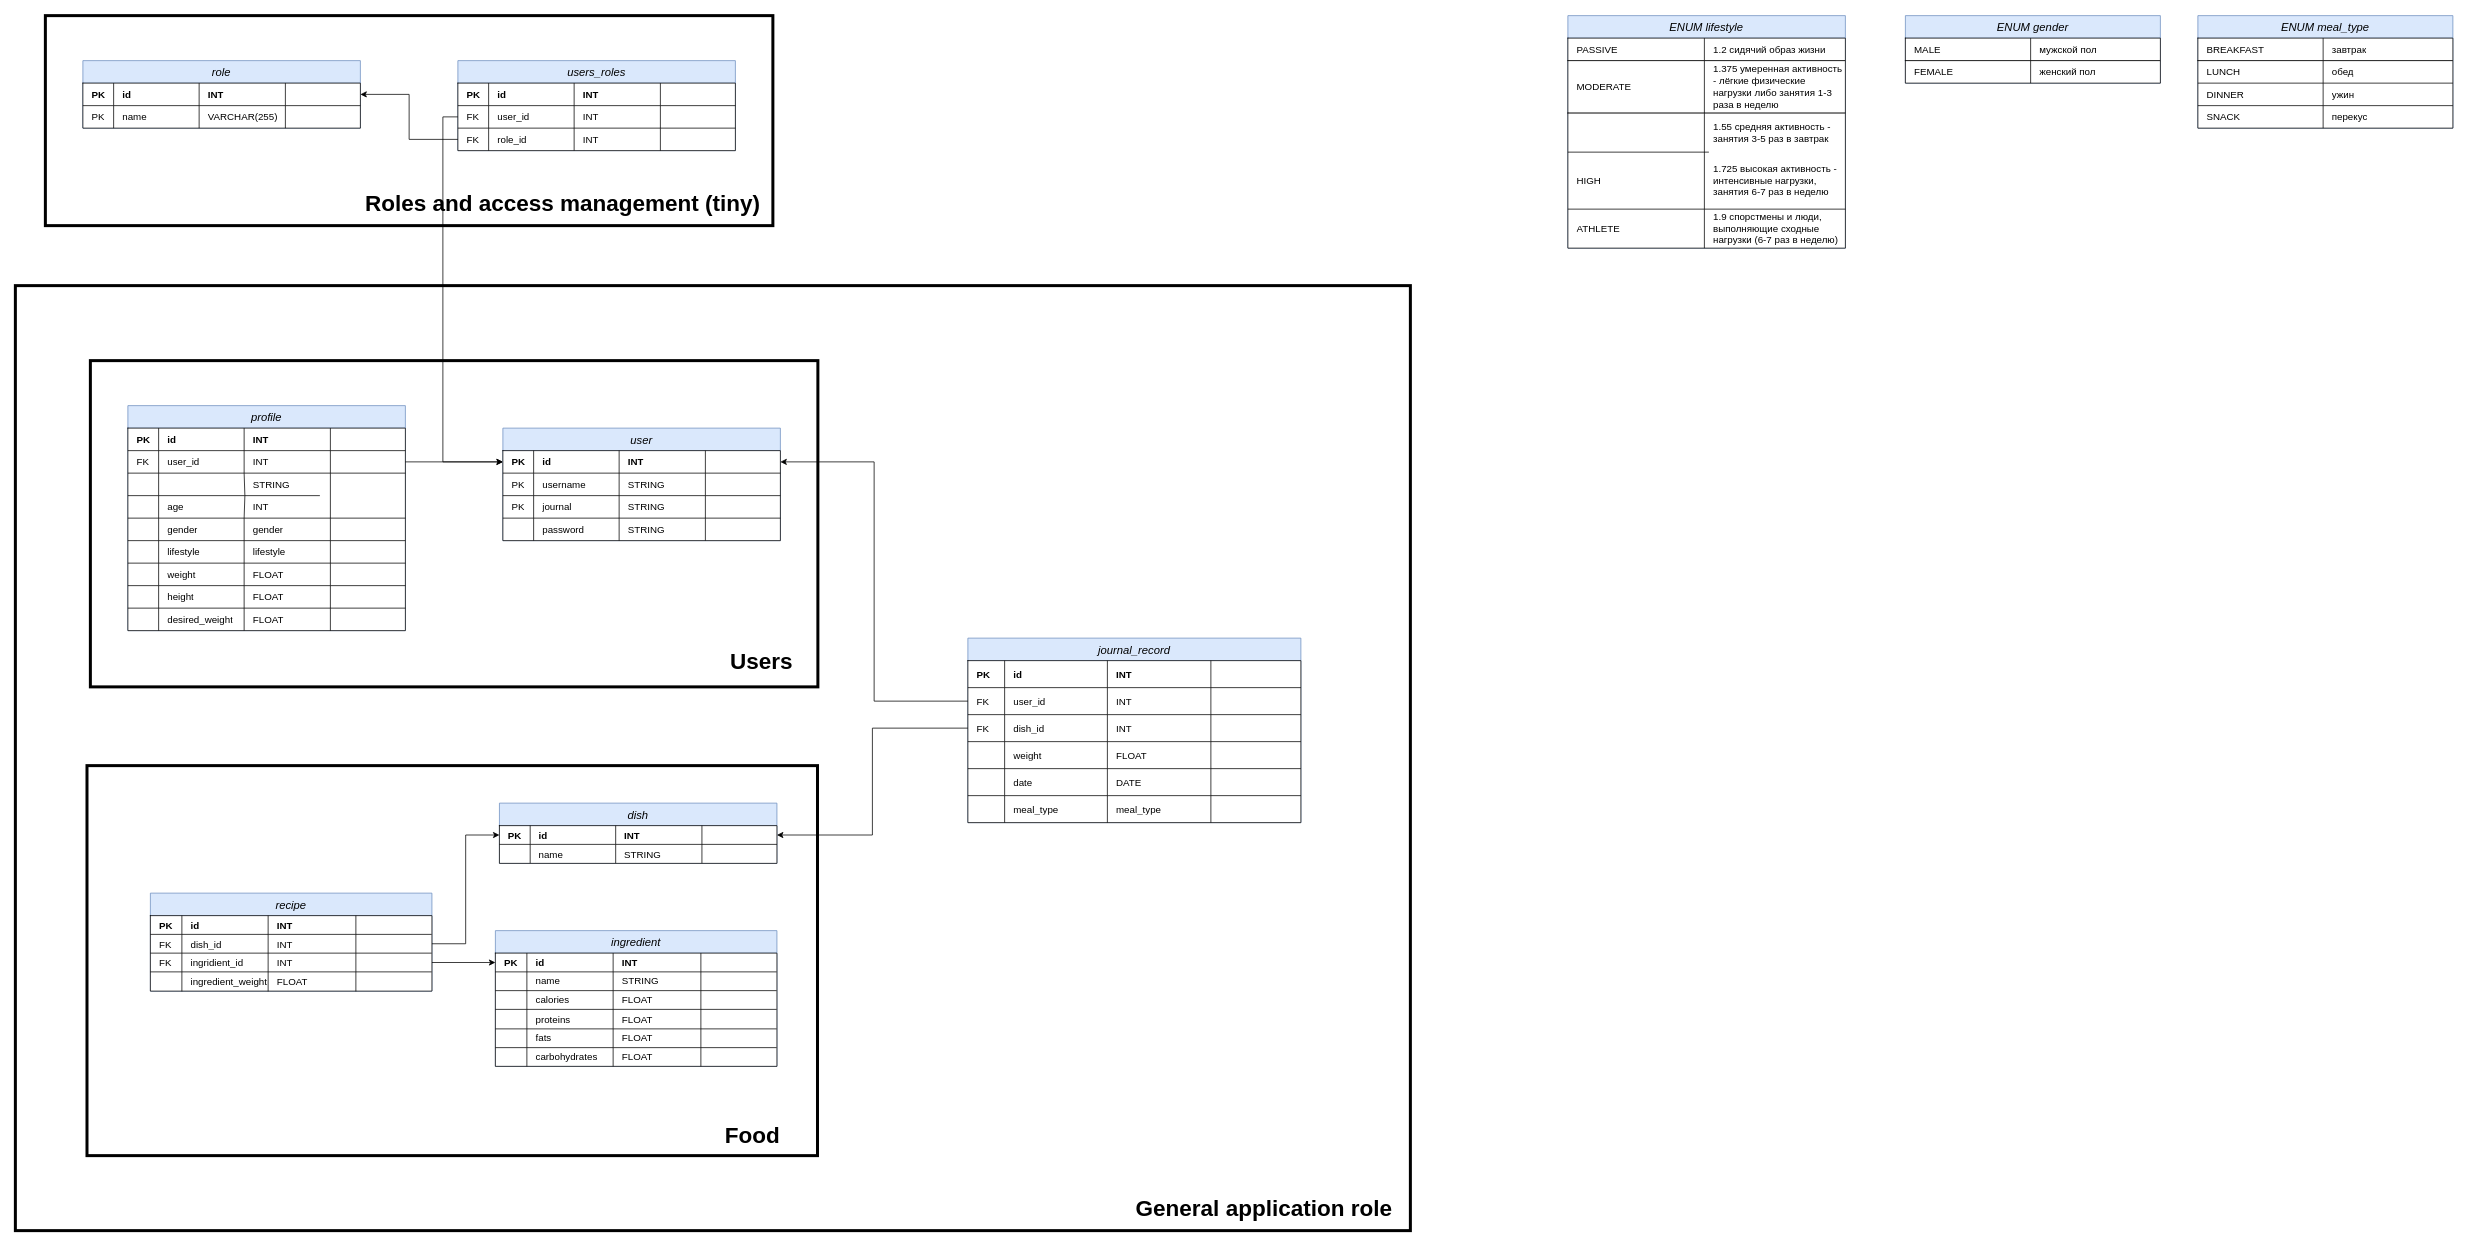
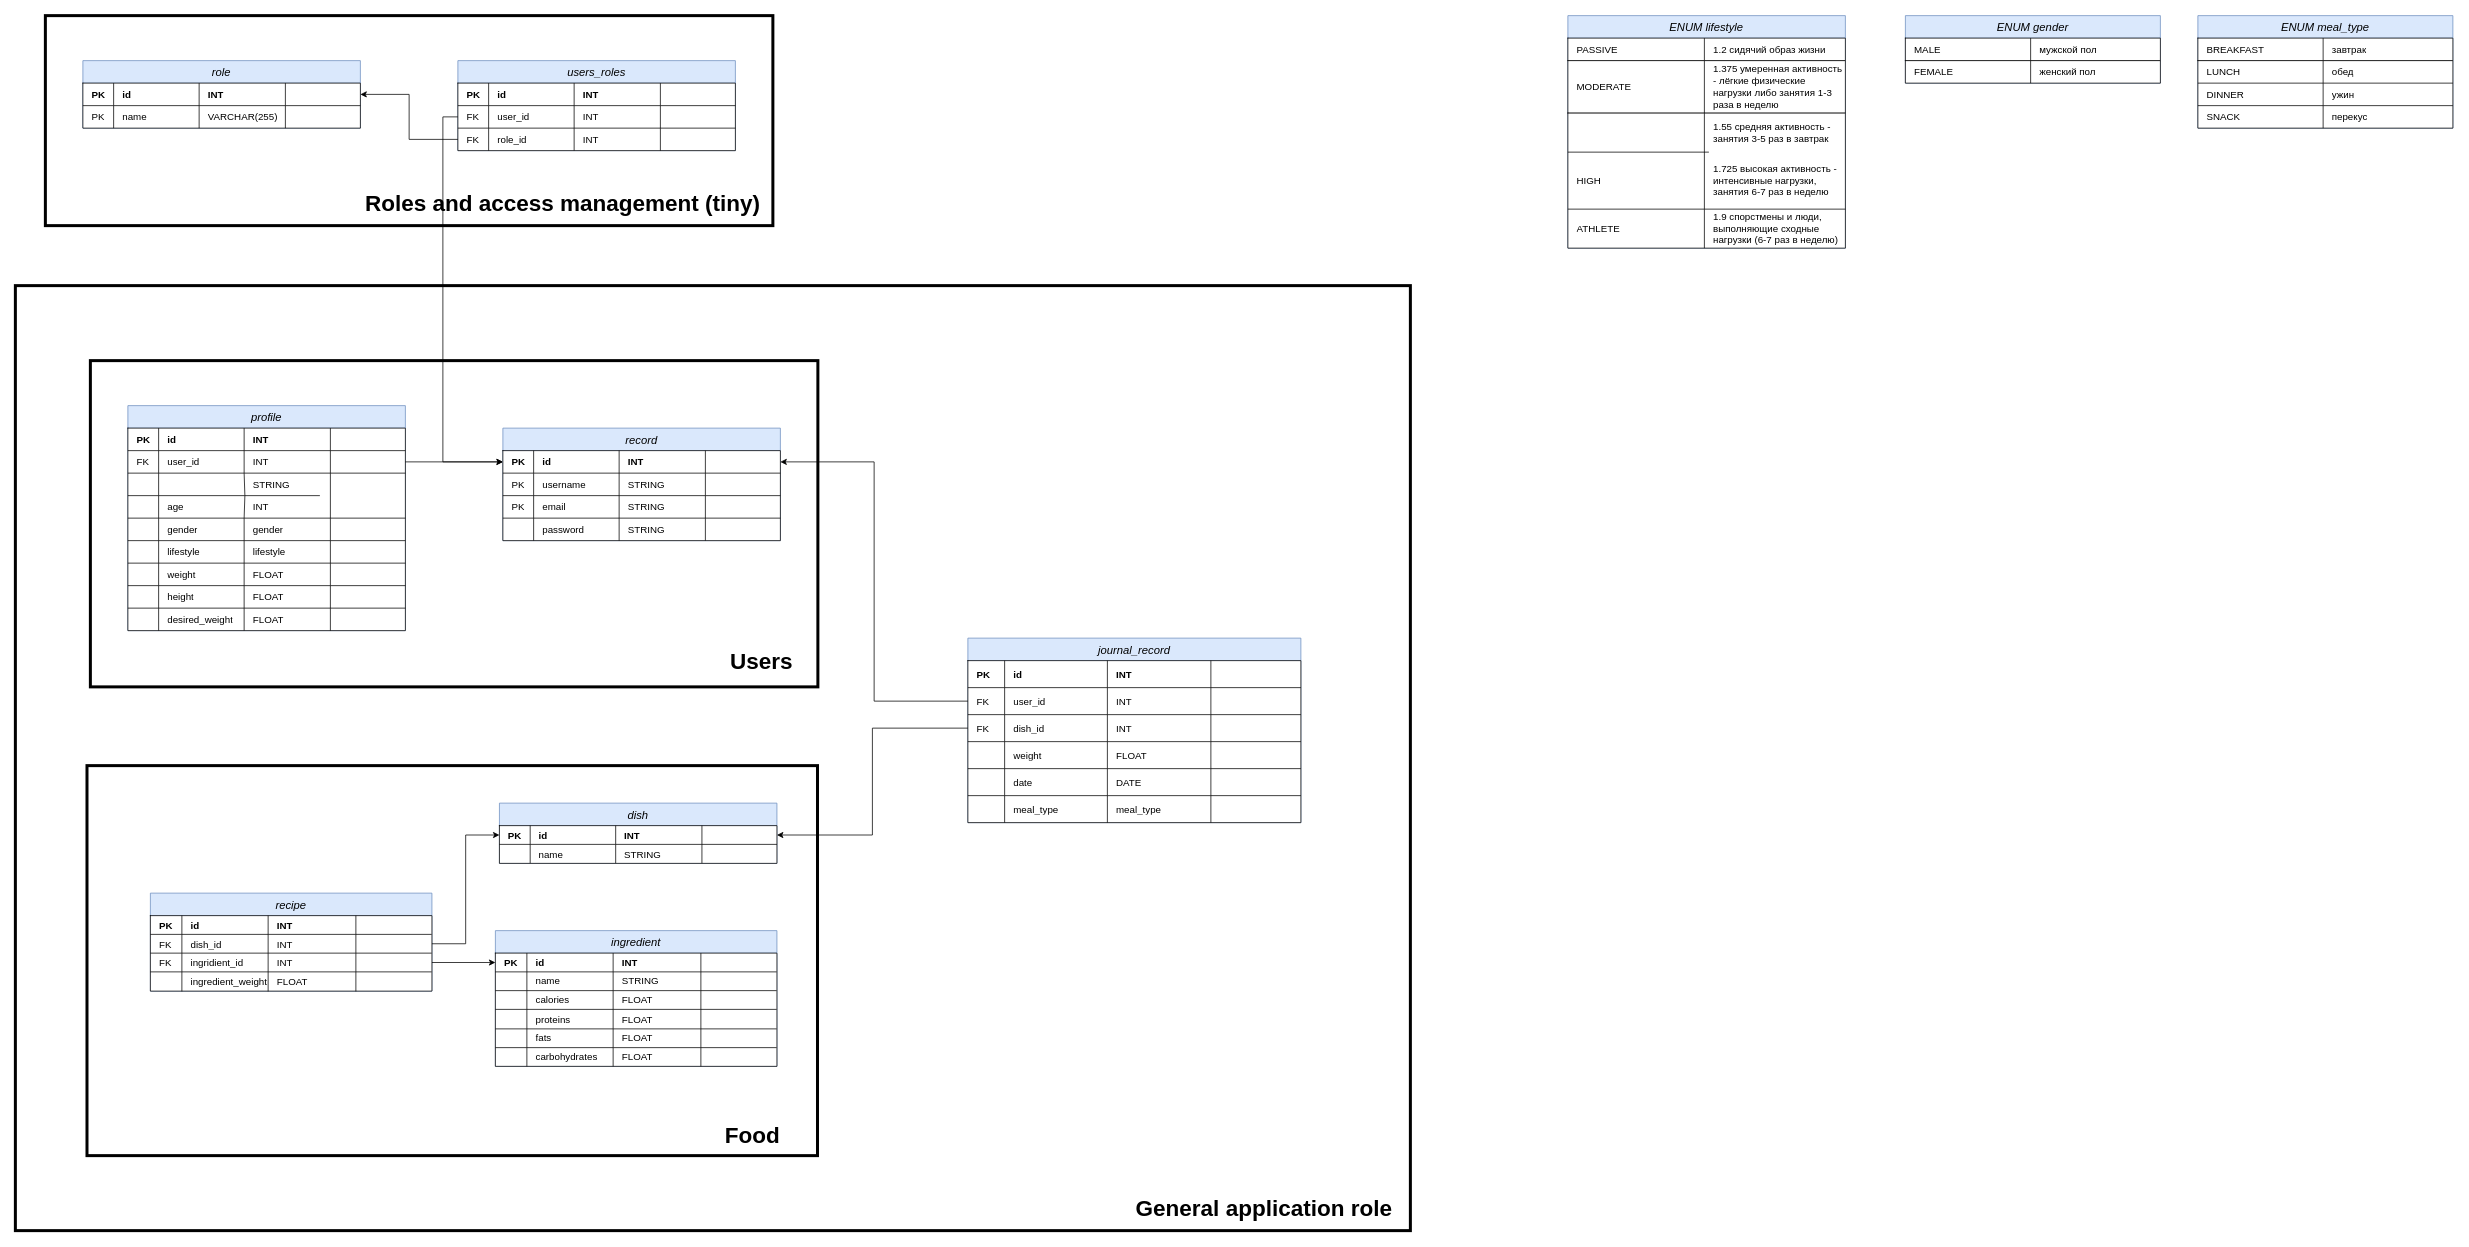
- <mxCell id="48" value="user" style="swimlane;fontStyle=2;align=center;verticalAlign=top;childLayout=stackLayout;horizontal=1;startSize=30;horizontalStack=0;resizeParent=1;resizeLast=0;collapsible=1;marginBottom=0;rounded=0;shadow=0;strokeWidth=1;labelBackgroundColor=none;fillColor=#dae8fc;strokeColor=#6c8ebf;fontSize=15;" parent="1" vertex="1"><mxGeometry x="670" y="570" width="370" height="150" as="geometry"><mxRectangle x="10" y="10" width="160" height="26" as="alternateBounds" /></mxGeometry></mxCell>
+ <mxCell id="48" value="record" style="swimlane;fontStyle=2;align=center;verticalAlign=top;childLayout=stackLayout;horizontal=1;startSize=30;horizontalStack=0;resizeParent=1;resizeLast=0;collapsible=1;marginBottom=0;rounded=0;shadow=0;strokeWidth=1;labelBackgroundColor=none;fillColor=#dae8fc;strokeColor=#6c8ebf;fontSize=15;" parent="1" vertex="1"><mxGeometry x="670" y="570" width="370" height="150" as="geometry"><mxRectangle x="10" y="10" width="160" height="26" as="alternateBounds" /></mxGeometry></mxCell>
- <mxCell id="62" value="journal" style="shape=partialRectangle;html=1;whiteSpace=wrap;connectable=0;fillColor=none;top=0;left=0;bottom=0;right=0;overflow=hidden;align=left;spacingLeft=10;fontSize=13;" parent="60" vertex="1"><mxGeometry x="41" width="114" height="30" as="geometry"><mxRectangle width="114" height="30" as="alternateBounds" /></mxGeometry></mxCell>
+ <mxCell id="62" value="email" style="shape=partialRectangle;html=1;whiteSpace=wrap;connectable=0;fillColor=none;top=0;left=0;bottom=0;right=0;overflow=hidden;align=left;spacingLeft=10;fontSize=13;" parent="60" vertex="1"><mxGeometry x="41" width="114" height="30" as="geometry"><mxRectangle width="114" height="30" as="alternateBounds" /></mxGeometry></mxCell>
